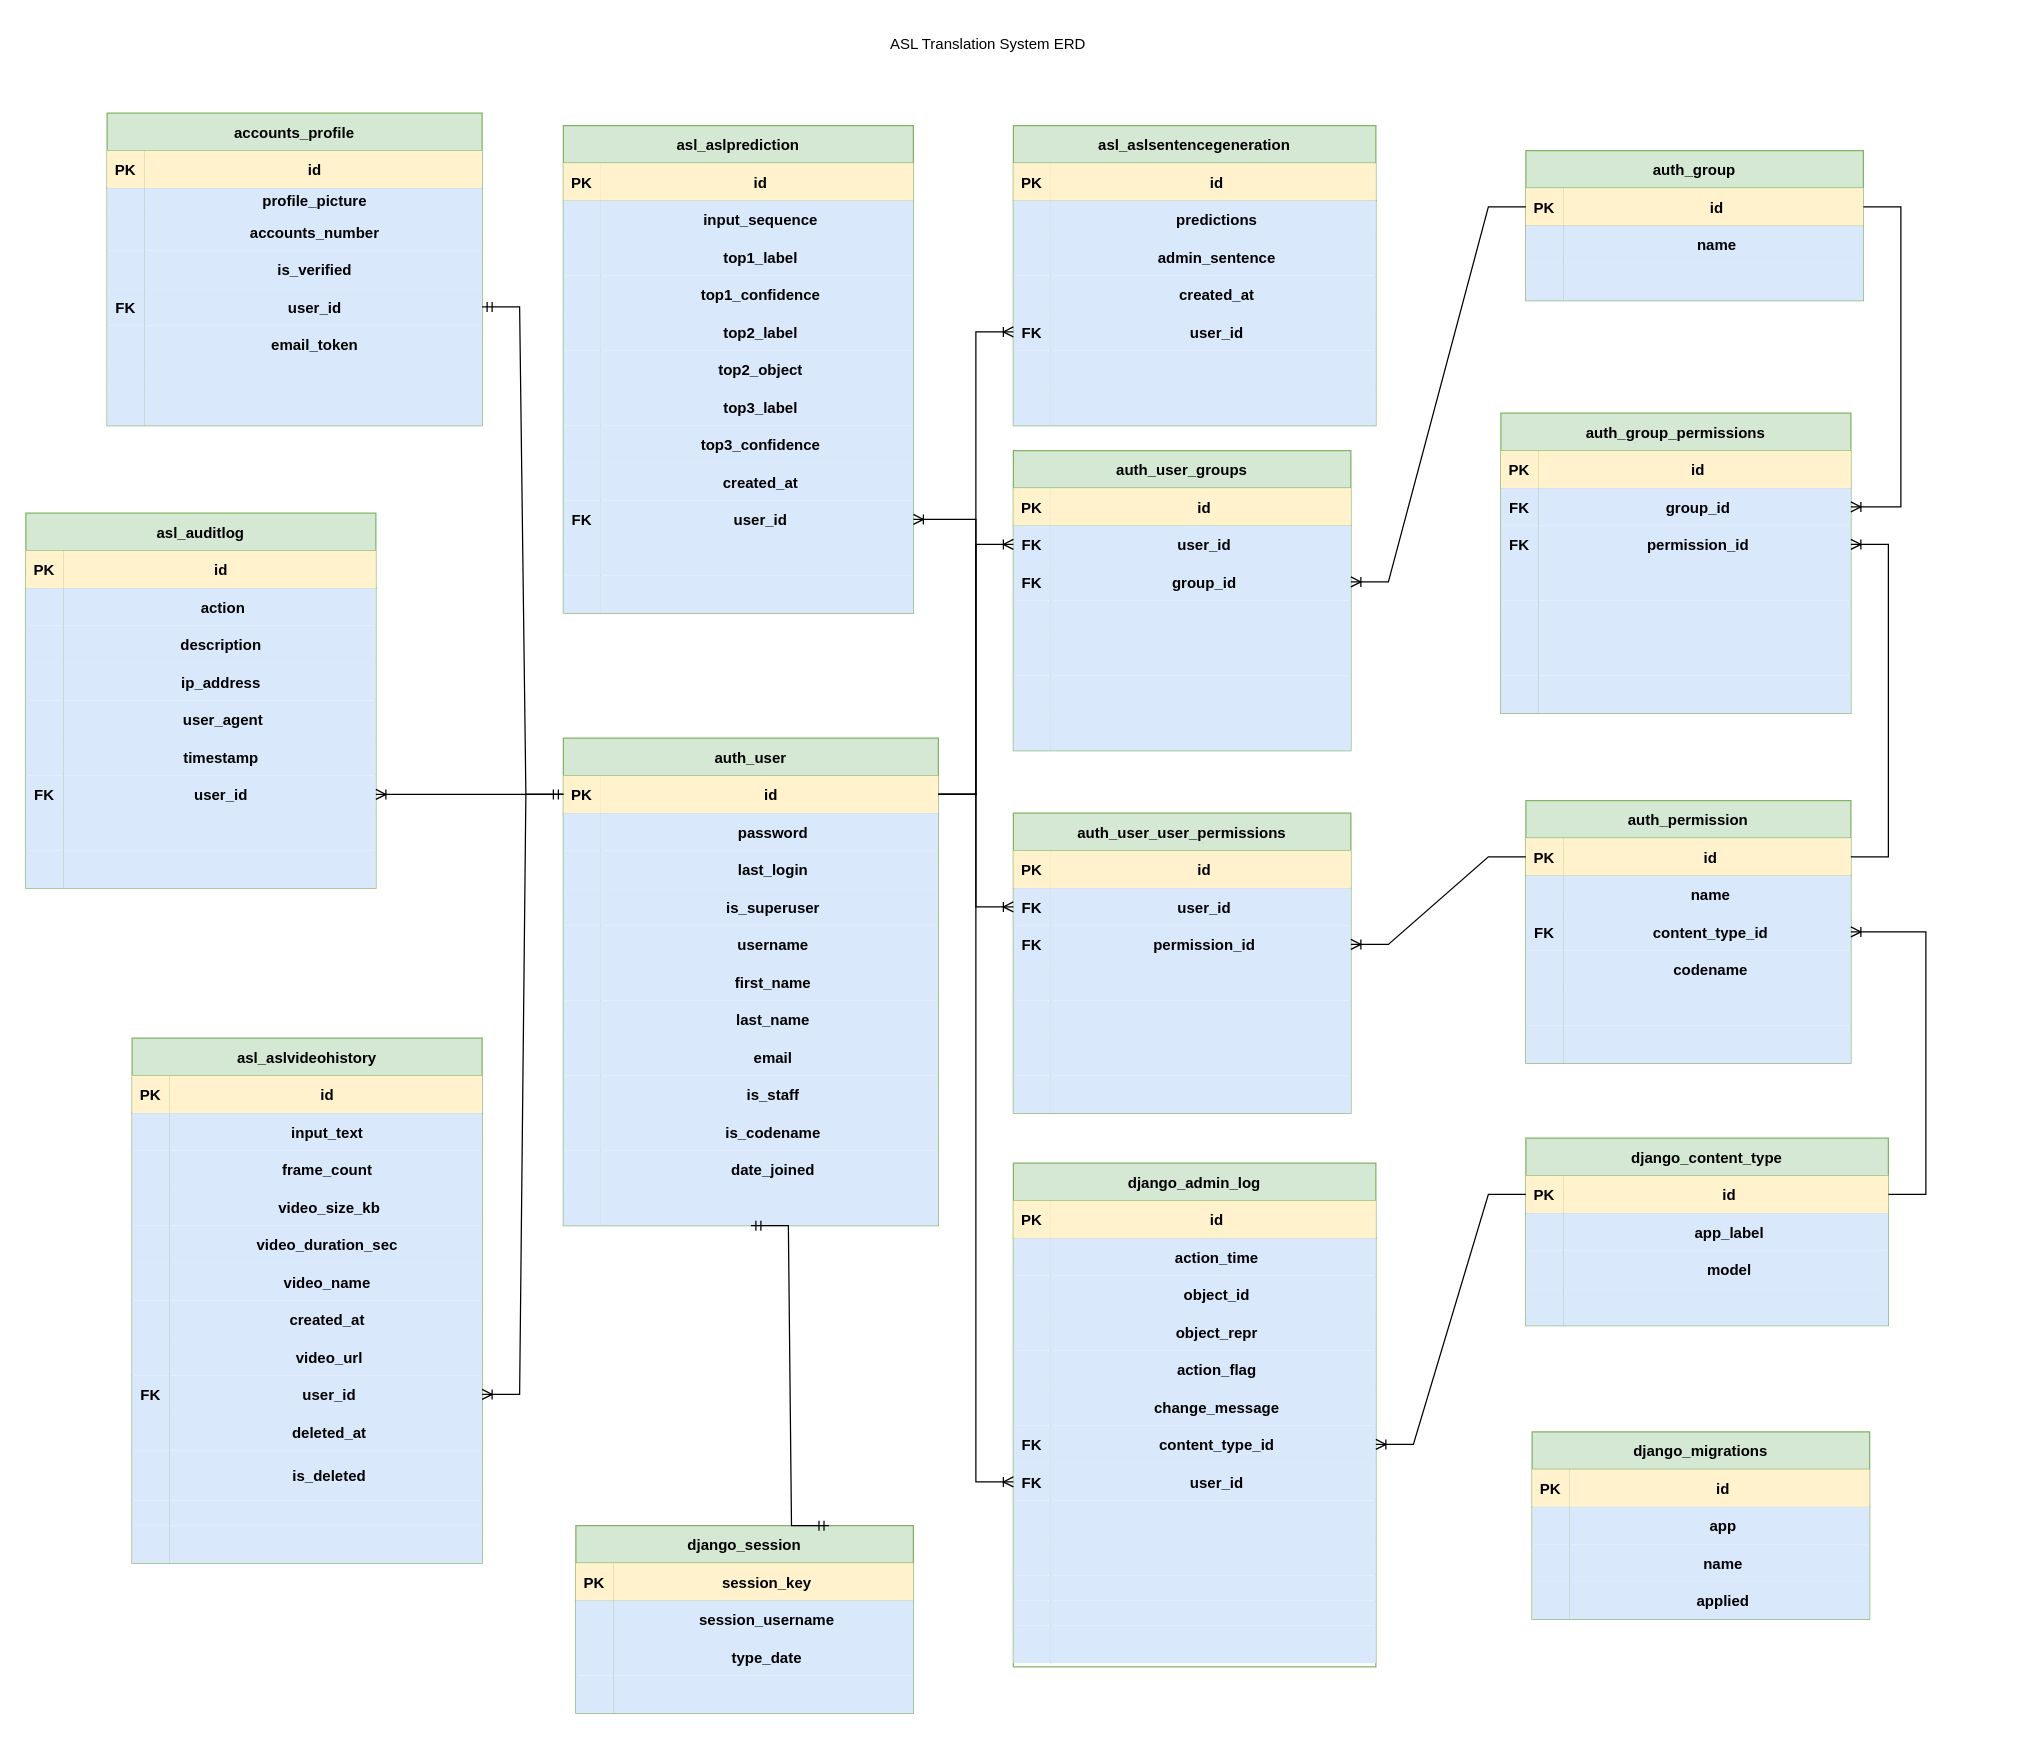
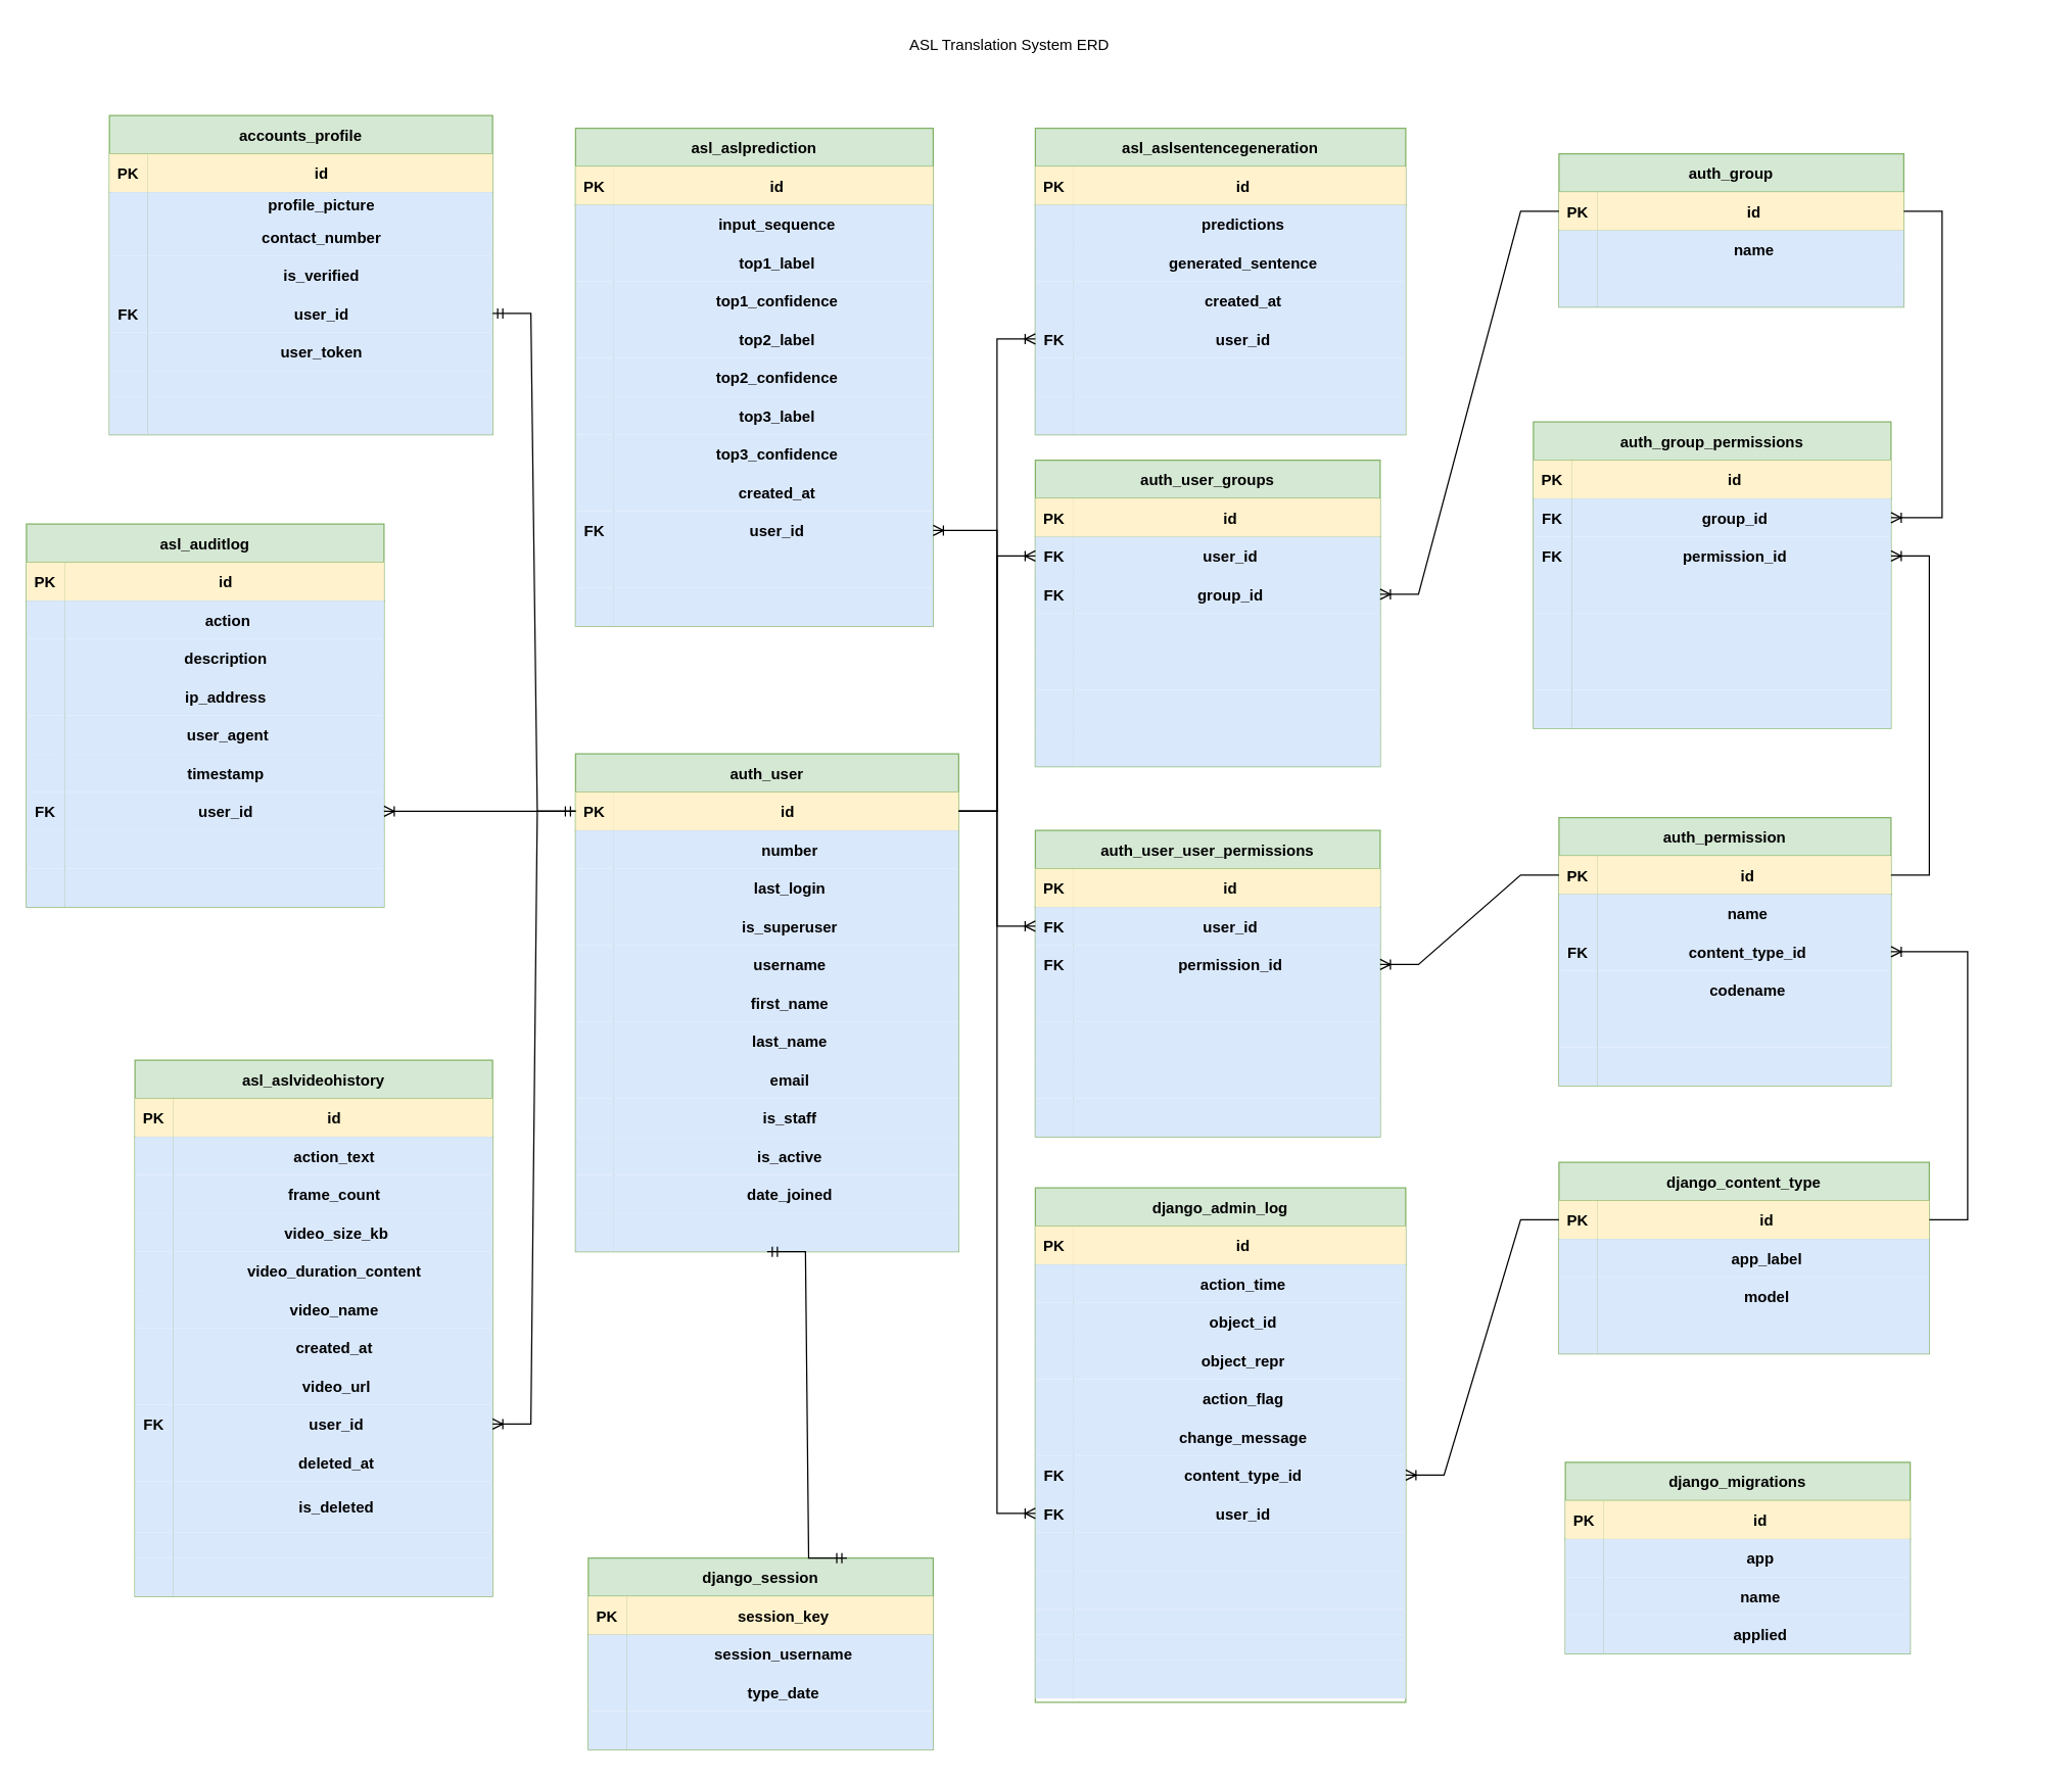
- <mxCell id="11" value="accounts_number " style="shape=partialRectangle;overflow=hidden;connectable=0;fillColor=#dae8fc;align=center;strokeColor=#6c8ebf;top=0;left=0;bottom=0;right=0;spacingLeft=6;fontStyle=1" vertex="1" parent="9"><mxGeometry x="30" width="270" height="30" as="geometry"><mxRectangle width="270" height="30" as="alternateBounds" /></mxGeometry></mxCell>
+ <mxCell id="11" value="contact_number " style="shape=partialRectangle;overflow=hidden;connectable=0;fillColor=#dae8fc;align=center;strokeColor=#6c8ebf;top=0;left=0;bottom=0;right=0;spacingLeft=6;fontStyle=1" vertex="1" parent="9"><mxGeometry x="30" width="270" height="30" as="geometry"><mxRectangle width="270" height="30" as="alternateBounds" /></mxGeometry></mxCell>
- <mxCell id="73" value="admin_sentence" style="shape=partialRectangle;overflow=hidden;connectable=0;fillColor=#dae8fc;align=center;strokeColor=#6c8ebf;top=0;left=0;bottom=0;right=0;spacingLeft=6;fontStyle=1" vertex="1" parent="71"><mxGeometry x="30" width="260" height="30" as="geometry"><mxRectangle width="260" height="30" as="alternateBounds" /></mxGeometry></mxCell>
+ <mxCell id="73" value="generated_sentence" style="shape=partialRectangle;overflow=hidden;connectable=0;fillColor=#dae8fc;align=center;strokeColor=#6c8ebf;top=0;left=0;bottom=0;right=0;spacingLeft=6;fontStyle=1" vertex="1" parent="71"><mxGeometry x="30" width="260" height="30" as="geometry"><mxRectangle width="260" height="30" as="alternateBounds" /></mxGeometry></mxCell>
- <mxCell id="20" value="email_token " style="shape=partialRectangle;overflow=hidden;connectable=0;fillColor=#dae8fc;align=center;strokeColor=#6c8ebf;top=0;left=0;bottom=0;right=0;spacingLeft=6;fontStyle=1" vertex="1" parent="18"><mxGeometry x="30" width="270" height="30" as="geometry"><mxRectangle width="270" height="30" as="alternateBounds" /></mxGeometry></mxCell>
+ <mxCell id="20" value="user_token " style="shape=partialRectangle;overflow=hidden;connectable=0;fillColor=#dae8fc;align=center;strokeColor=#6c8ebf;top=0;left=0;bottom=0;right=0;spacingLeft=6;fontStyle=1" vertex="1" parent="18"><mxGeometry x="30" width="270" height="30" as="geometry"><mxRectangle width="270" height="30" as="alternateBounds" /></mxGeometry></mxCell>
- <mxCell id="45" value="top2_object" style="shape=partialRectangle;overflow=hidden;connectable=0;fillColor=#dae8fc;align=center;strokeColor=#6c8ebf;top=0;left=0;bottom=0;right=0;spacingLeft=6;fontStyle=1" vertex="1" parent="43"><mxGeometry x="30" width="250" height="30" as="geometry"><mxRectangle width="250" height="30" as="alternateBounds" /></mxGeometry></mxCell>
+ <mxCell id="45" value="top2_confidence" style="shape=partialRectangle;overflow=hidden;connectable=0;fillColor=#dae8fc;align=center;strokeColor=#6c8ebf;top=0;left=0;bottom=0;right=0;spacingLeft=6;fontStyle=1" vertex="1" parent="43"><mxGeometry x="30" width="250" height="30" as="geometry"><mxRectangle width="250" height="30" as="alternateBounds" /></mxGeometry></mxCell>
- <mxCell id="211" value="password" style="shape=partialRectangle;overflow=hidden;connectable=0;fillColor=#dae8fc;align=center;strokeColor=#6c8ebf;top=0;left=0;bottom=0;right=0;spacingLeft=6;fontStyle=1" vertex="1" parent="209"><mxGeometry x="30" width="270" height="30" as="geometry"><mxRectangle width="270" height="30" as="alternateBounds" /></mxGeometry></mxCell>
+ <mxCell id="211" value="number" style="shape=partialRectangle;overflow=hidden;connectable=0;fillColor=#dae8fc;align=center;strokeColor=#6c8ebf;top=0;left=0;bottom=0;right=0;spacingLeft=6;fontStyle=1" vertex="1" parent="209"><mxGeometry x="30" width="270" height="30" as="geometry"><mxRectangle width="270" height="30" as="alternateBounds" /></mxGeometry></mxCell>
- <mxCell id="92" value="input_text " style="shape=partialRectangle;overflow=hidden;connectable=0;fillColor=#dae8fc;align=center;strokeColor=#6c8ebf;top=0;left=0;bottom=0;right=0;spacingLeft=6;fontStyle=1" vertex="1" parent="90"><mxGeometry x="30" width="250" height="30" as="geometry"><mxRectangle width="250" height="30" as="alternateBounds" /></mxGeometry></mxCell>
+ <mxCell id="92" value="action_text " style="shape=partialRectangle;overflow=hidden;connectable=0;fillColor=#dae8fc;align=center;strokeColor=#6c8ebf;top=0;left=0;bottom=0;right=0;spacingLeft=6;fontStyle=1" vertex="1" parent="90"><mxGeometry x="30" width="250" height="30" as="geometry"><mxRectangle width="250" height="30" as="alternateBounds" /></mxGeometry></mxCell>
- <mxCell id="235" value="is_codename" style="shape=partialRectangle;overflow=hidden;connectable=0;fillColor=#dae8fc;align=center;strokeColor=#6c8ebf;top=0;left=0;bottom=0;right=0;spacingLeft=6;fontStyle=1" vertex="1" parent="233"><mxGeometry x="30" width="270" height="30" as="geometry"><mxRectangle width="270" height="30" as="alternateBounds" /></mxGeometry></mxCell>
+ <mxCell id="235" value="is_active" style="shape=partialRectangle;overflow=hidden;connectable=0;fillColor=#dae8fc;align=center;strokeColor=#6c8ebf;top=0;left=0;bottom=0;right=0;spacingLeft=6;fontStyle=1" vertex="1" parent="233"><mxGeometry x="30" width="270" height="30" as="geometry"><mxRectangle width="270" height="30" as="alternateBounds" /></mxGeometry></mxCell>
- <mxCell id="101" value="video_duration_sec " style="shape=partialRectangle;overflow=hidden;connectable=0;fillColor=#dae8fc;align=center;strokeColor=#6c8ebf;top=0;left=0;bottom=0;right=0;spacingLeft=6;fontStyle=1" vertex="1" parent="99"><mxGeometry x="30" width="250" height="30" as="geometry"><mxRectangle width="250" height="30" as="alternateBounds" /></mxGeometry></mxCell>
+ <mxCell id="101" value="video_duration_content " style="shape=partialRectangle;overflow=hidden;connectable=0;fillColor=#dae8fc;align=center;strokeColor=#6c8ebf;top=0;left=0;bottom=0;right=0;spacingLeft=6;fontStyle=1" vertex="1" parent="99"><mxGeometry x="30" width="250" height="30" as="geometry"><mxRectangle width="250" height="30" as="alternateBounds" /></mxGeometry></mxCell>
